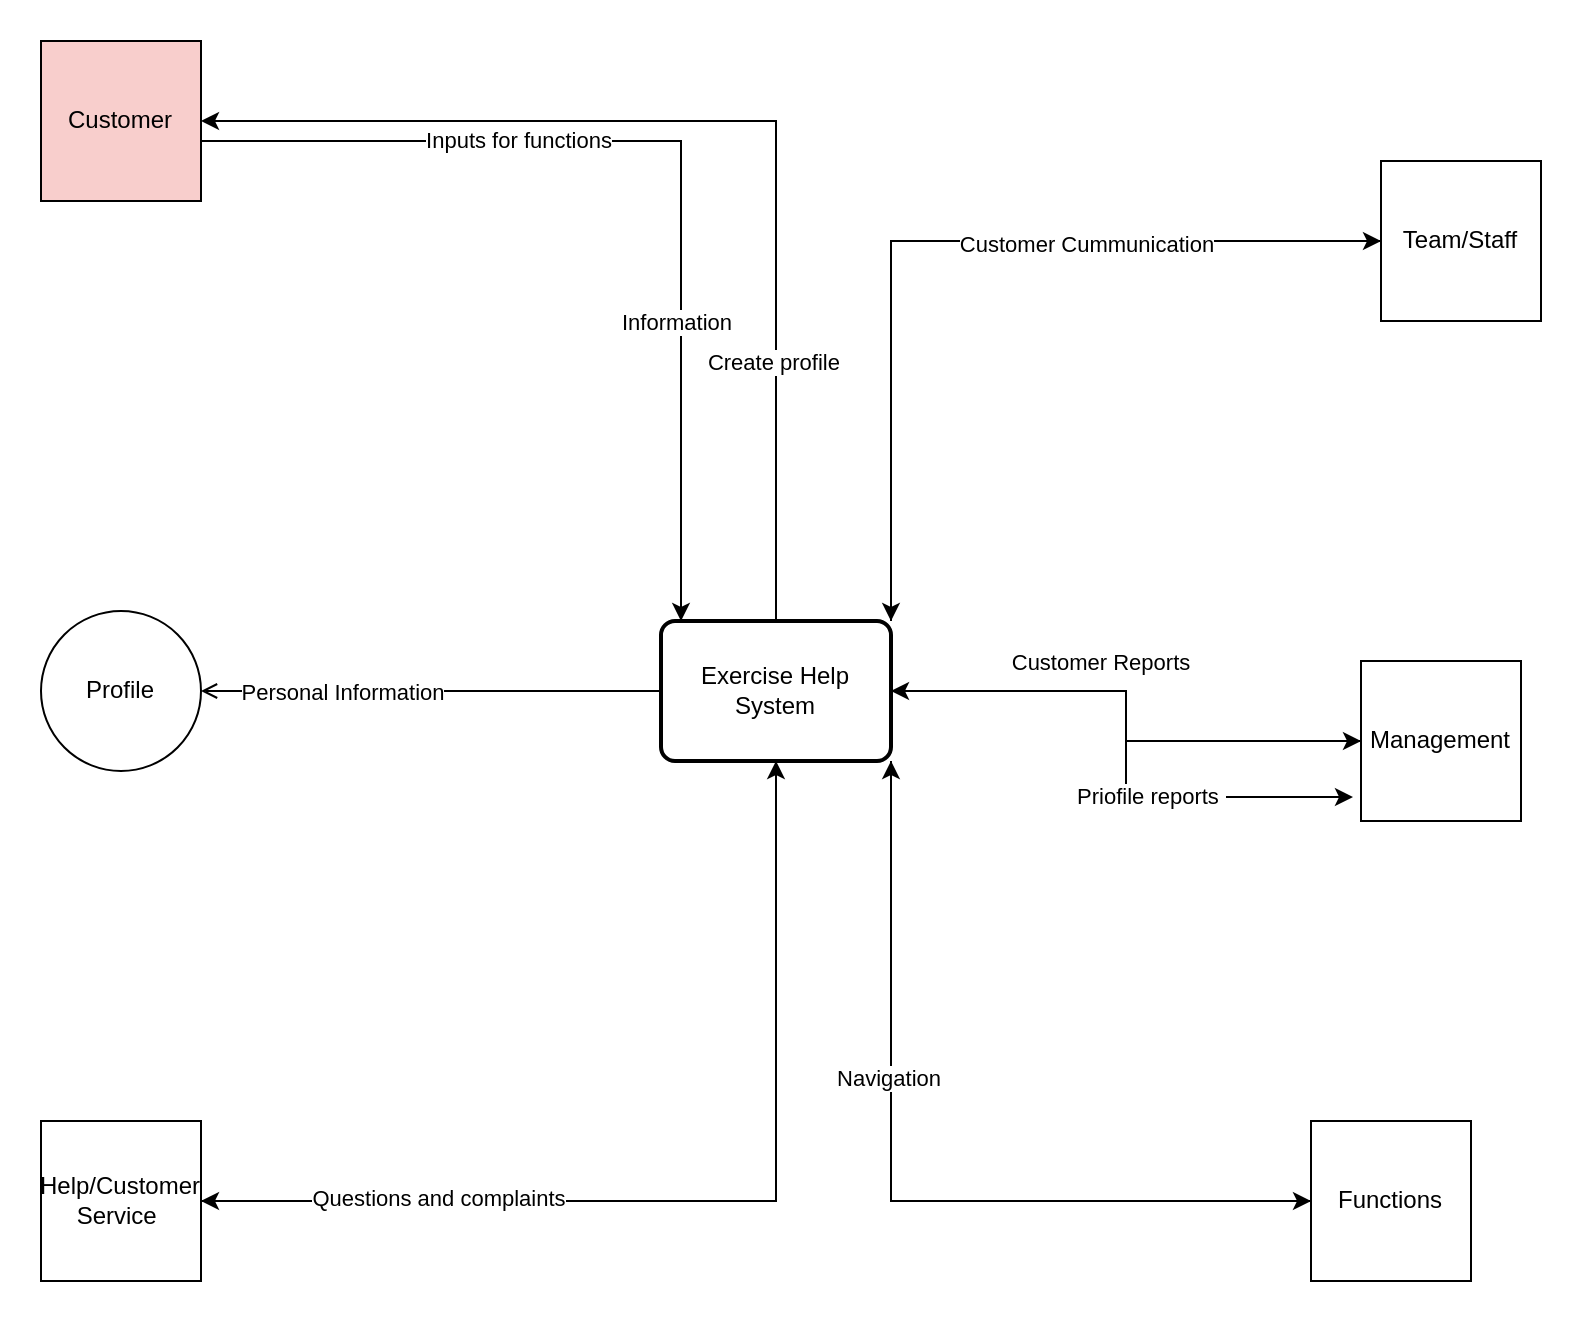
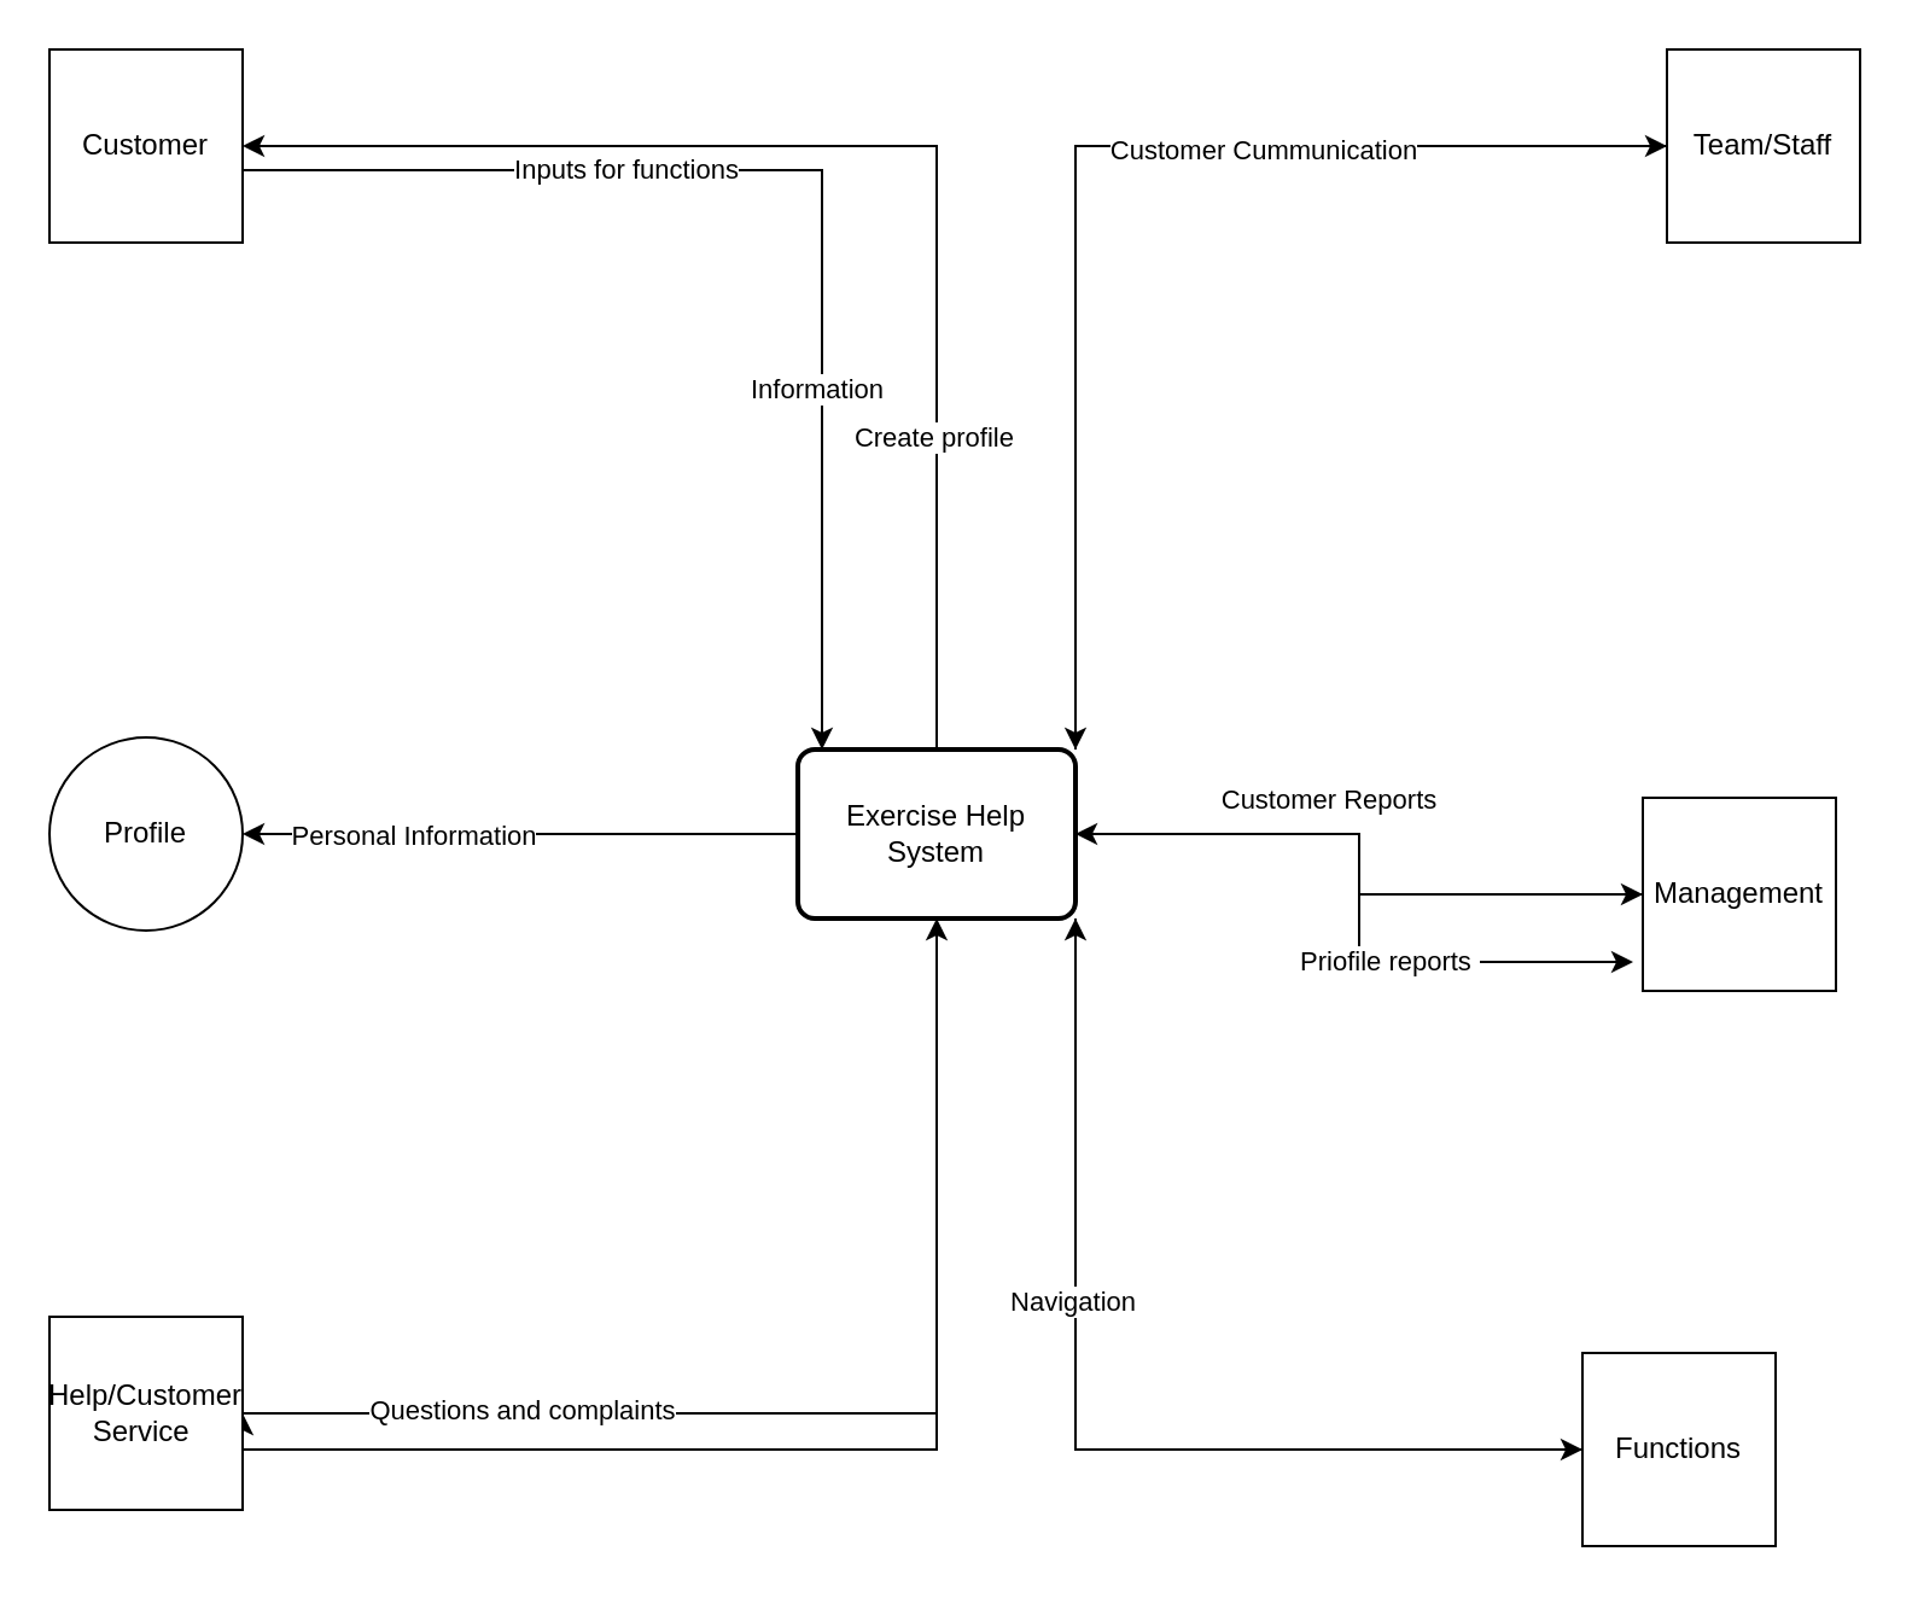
- <mxCell id="26" value="Customer" style="whiteSpace=wrap;html=1;aspect=fixed;fillColor=#f8cecc;" parent="1" vertex="1"><mxGeometry x="20" y="20" width="80" height="80" as="geometry" /></mxCell>
+ <mxCell id="26" value="Customer" style="whiteSpace=wrap;html=1;aspect=fixed;" parent="1" vertex="1"><mxGeometry x="20" y="20" width="80" height="80" as="geometry" /></mxCell>
- <mxCell id="29" value="Team/Staff" style="whiteSpace=wrap;html=1;aspect=fixed;" parent="1" vertex="1"><mxGeometry x="690" y="80" width="80" height="80" as="geometry" /></mxCell>
+ <mxCell id="29" value="Team/Staff" style="whiteSpace=wrap;html=1;aspect=fixed;" parent="1" vertex="1"><mxGeometry x="690" y="20" width="80" height="80" as="geometry" /></mxCell>
- <mxCell id="5" style="edgeStyle=orthogonalEdgeStyle;rounded=0;orthogonalLoop=1;jettySize=auto;html=1;endArrow=open;" parent="1" source="12" target="16" edge="1"><mxGeometry relative="1" as="geometry" /></mxCell>
+ <mxCell id="5" style="edgeStyle=orthogonalEdgeStyle;rounded=0;orthogonalLoop=1;jettySize=auto;html=1;" parent="1" source="12" target="16" edge="1"><mxGeometry relative="1" as="geometry" /></mxCell>
- <mxCell id="19" value="Help/Customer Service&amp;nbsp;" style="whiteSpace=wrap;html=1;aspect=fixed;" parent="1" vertex="1"><mxGeometry x="20" y="560" width="80" height="80" as="geometry" /></mxCell>
+ <mxCell id="19" value="Help/Customer Service&amp;nbsp;" style="whiteSpace=wrap;html=1;aspect=fixed;" parent="1" vertex="1"><mxGeometry x="20" y="545" width="80" height="80" as="geometry" /></mxCell>
